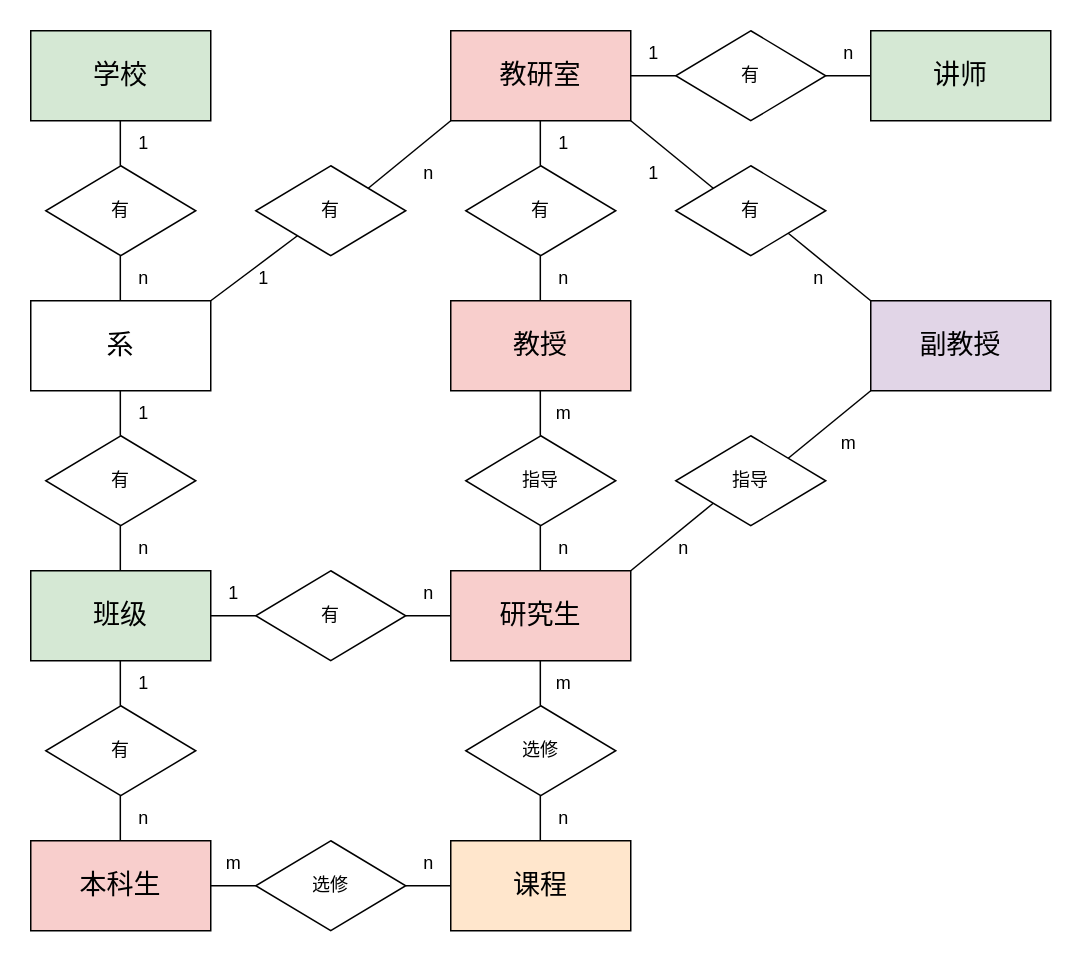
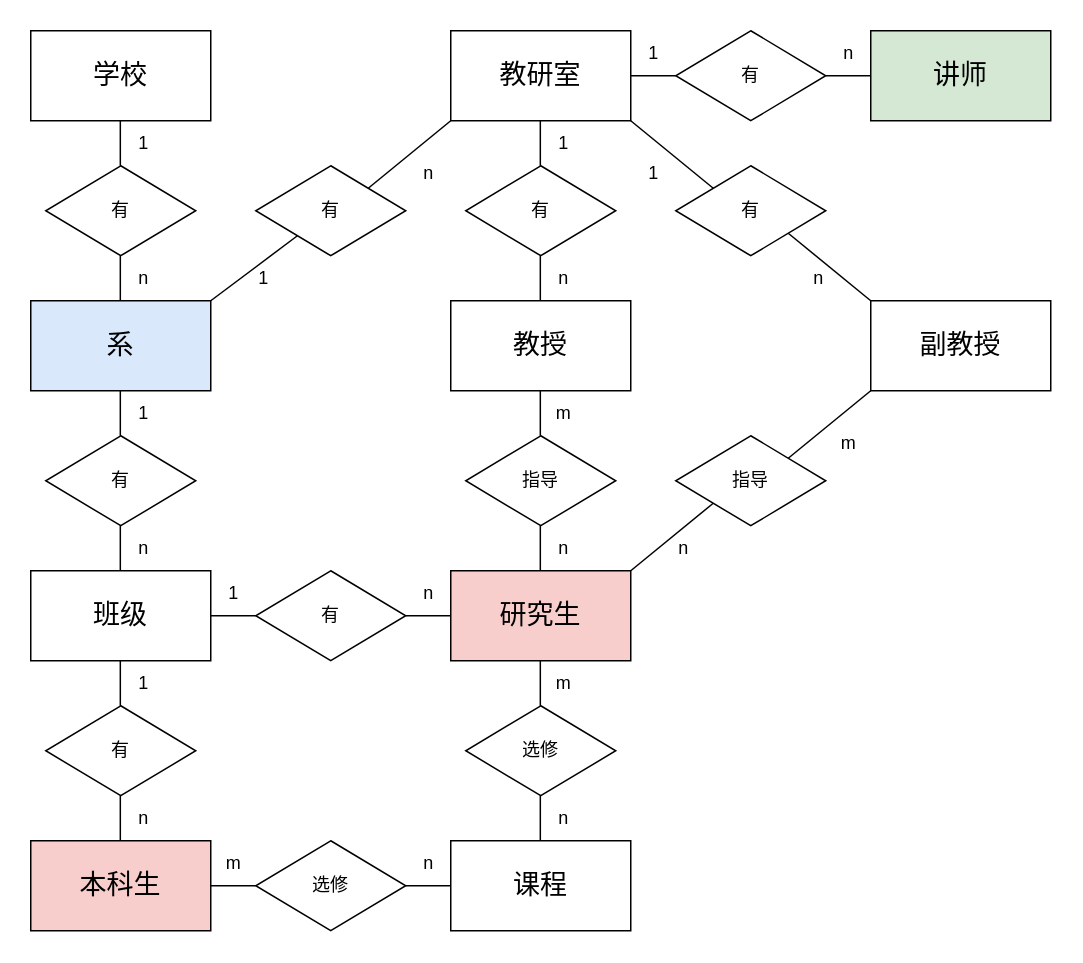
- <mxCell id="3" value="&lt;font style=&quot;font-size: 18px;&quot;&gt;学校&lt;/font&gt;" style="rounded=0;whiteSpace=wrap;html=1;fillColor=#d5e8d4;" vertex="1" parent="1"><mxGeometry x="20" y="20" width="120" height="60" as="geometry" /></mxCell>
+ <mxCell id="3" value="&lt;font style=&quot;font-size: 18px;&quot;&gt;学校&lt;/font&gt;" style="rounded=0;whiteSpace=wrap;html=1;" vertex="1" parent="1"><mxGeometry x="20" y="20" width="120" height="60" as="geometry" /></mxCell>
- <mxCell id="11" value="&lt;font style=&quot;font-size: 18px;&quot;&gt;教研室&lt;/font&gt;" style="rounded=0;whiteSpace=wrap;html=1;fillColor=#f8cecc;" vertex="1" parent="1"><mxGeometry x="300" y="20" width="120" height="60" as="geometry" /></mxCell>
+ <mxCell id="11" value="&lt;font style=&quot;font-size: 18px;&quot;&gt;教研室&lt;/font&gt;" style="rounded=0;whiteSpace=wrap;html=1;" vertex="1" parent="1"><mxGeometry x="300" y="20" width="120" height="60" as="geometry" /></mxCell>
- <mxCell id="2" value="&lt;font style=&quot;font-size: 18px;&quot;&gt;系&lt;/font&gt;" style="rounded=0;whiteSpace=wrap;html=1;" vertex="1" parent="1"><mxGeometry x="20" y="200" width="120" height="60" as="geometry" /></mxCell>
+ <mxCell id="2" value="&lt;font style=&quot;font-size: 18px;&quot;&gt;系&lt;/font&gt;" style="rounded=0;whiteSpace=wrap;html=1;fillColor=#dae8fc;" vertex="1" parent="1"><mxGeometry x="20" y="200" width="120" height="60" as="geometry" /></mxCell>
- <mxCell id="9" value="&lt;font style=&quot;font-size: 18px;&quot;&gt;教授&lt;/font&gt;" style="rounded=0;whiteSpace=wrap;html=1;fillColor=#f8cecc;" vertex="1" parent="1"><mxGeometry x="300" y="200" width="120" height="60" as="geometry" /></mxCell>
+ <mxCell id="9" value="&lt;font style=&quot;font-size: 18px;&quot;&gt;教授&lt;/font&gt;" style="rounded=0;whiteSpace=wrap;html=1;" vertex="1" parent="1"><mxGeometry x="300" y="200" width="120" height="60" as="geometry" /></mxCell>
- <mxCell id="8" value="&lt;span style=&quot;font-size: 18px;&quot;&gt;副教授&lt;/span&gt;" style="rounded=0;whiteSpace=wrap;html=1;fillColor=#e1d5e7;" vertex="1" parent="1"><mxGeometry x="580" y="200" width="120" height="60" as="geometry" /></mxCell>
+ <mxCell id="8" value="&lt;span style=&quot;font-size: 18px;&quot;&gt;副教授&lt;/span&gt;" style="rounded=0;whiteSpace=wrap;html=1;" vertex="1" parent="1"><mxGeometry x="580" y="200" width="120" height="60" as="geometry" /></mxCell>
- <mxCell id="4" value="&lt;font style=&quot;font-size: 18px;&quot;&gt;班级&lt;/font&gt;" style="rounded=0;whiteSpace=wrap;html=1;fillColor=#d5e8d4;" vertex="1" parent="1"><mxGeometry x="20" y="380" width="120" height="60" as="geometry" /></mxCell>
+ <mxCell id="4" value="&lt;font style=&quot;font-size: 18px;&quot;&gt;班级&lt;/font&gt;" style="rounded=0;whiteSpace=wrap;html=1;" vertex="1" parent="1"><mxGeometry x="20" y="380" width="120" height="60" as="geometry" /></mxCell>
- <mxCell id="7" value="&lt;font style=&quot;font-size: 18px;&quot;&gt;课程&lt;/font&gt;" style="rounded=0;whiteSpace=wrap;html=1;fillColor=#ffe6cc;" vertex="1" parent="1"><mxGeometry x="300" y="560" width="120" height="60" as="geometry" /></mxCell>
+ <mxCell id="7" value="&lt;font style=&quot;font-size: 18px;&quot;&gt;课程&lt;/font&gt;" style="rounded=0;whiteSpace=wrap;html=1;" vertex="1" parent="1"><mxGeometry x="300" y="560" width="120" height="60" as="geometry" /></mxCell>
